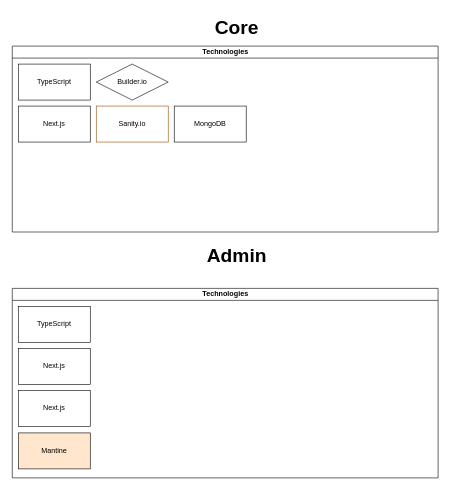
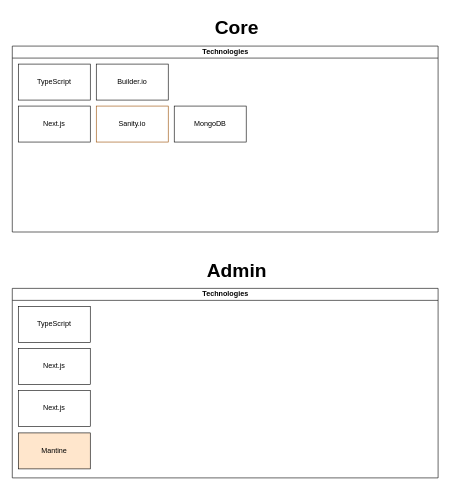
- <mxCell id="6" value="Builder.io" style="rhombus;whiteSpace=wrap;html=1;" vertex="1" parent="2"><mxGeometry x="140" y="30" width="120" height="60" as="geometry" /></mxCell>
+ <mxCell id="6" value="Builder.io" style="rounded=0;whiteSpace=wrap;html=1;" vertex="1" parent="2"><mxGeometry x="140" y="30" width="120" height="60" as="geometry" /></mxCell>
- <mxCell id="14" value="Admin" style="text;html=1;align=center;verticalAlign=middle;resizable=0;points=[];autosize=1;strokeColor=none;fillColor=none;fontSize=32;fontStyle=1" vertex="1" parent="1"><mxGeometry x="339" y="400" width="110" height="50" as="geometry" /></mxCell>
+ <mxCell id="14" value="Admin" style="text;html=1;align=center;verticalAlign=middle;resizable=0;points=[];autosize=1;strokeColor=none;fillColor=none;fontSize=32;fontStyle=1" vertex="1" parent="1"><mxGeometry x="339" y="425" width="110" height="50" as="geometry" /></mxCell>
